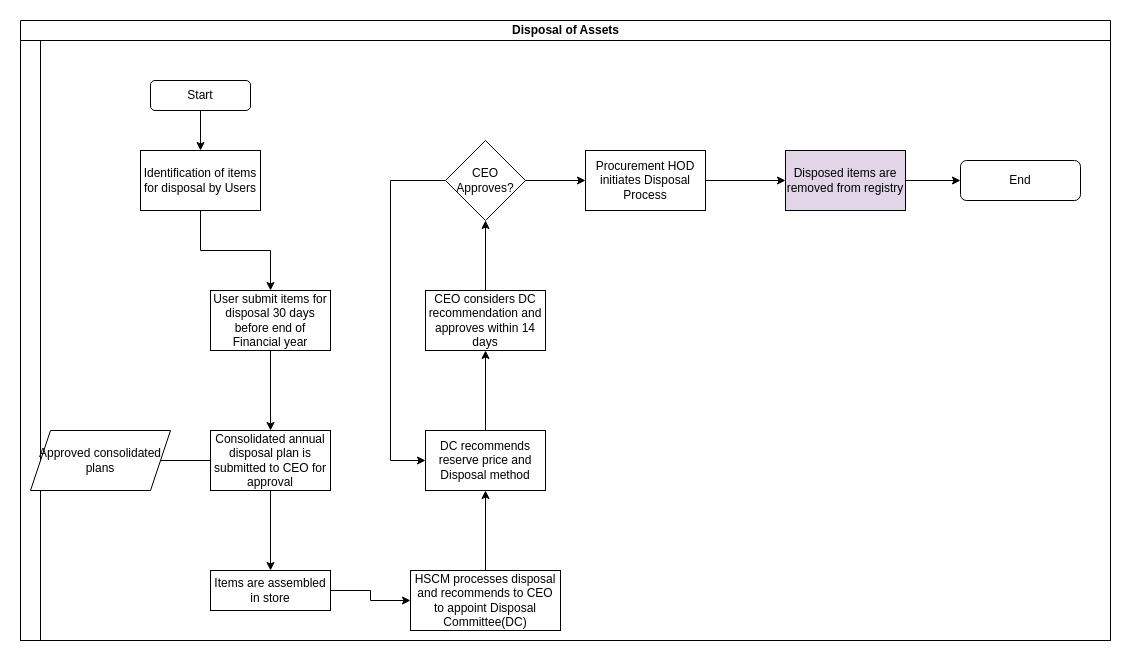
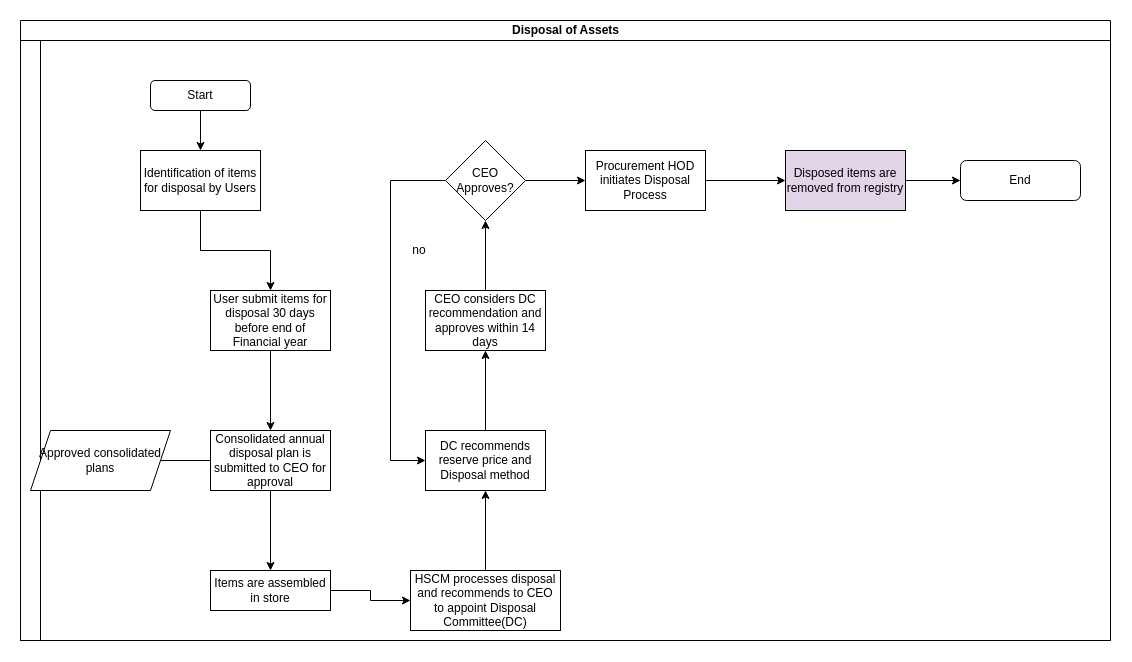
+ <mxCell id="8" value="no" style="text;html=1;strokeColor=none;fillColor=none;align=center;verticalAlign=middle;whiteSpace=wrap;rounded=0;" vertex="1" parent="3"><mxGeometry x="379" y="200" width="40" height="20" as="geometry" /></mxCell>
